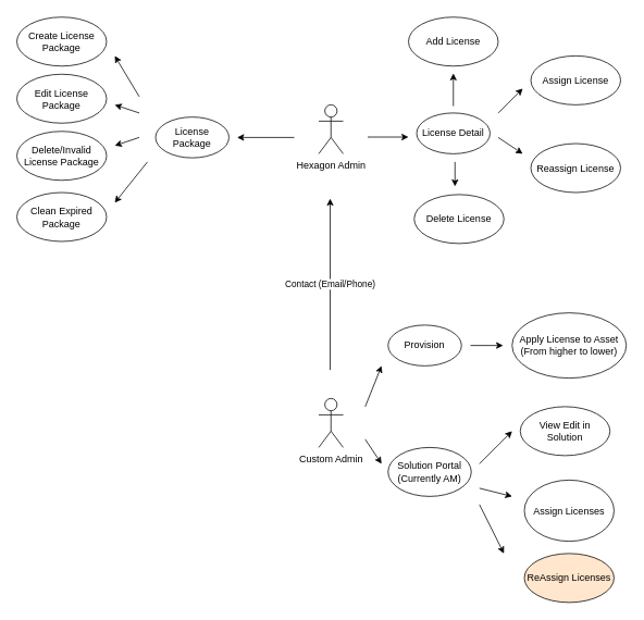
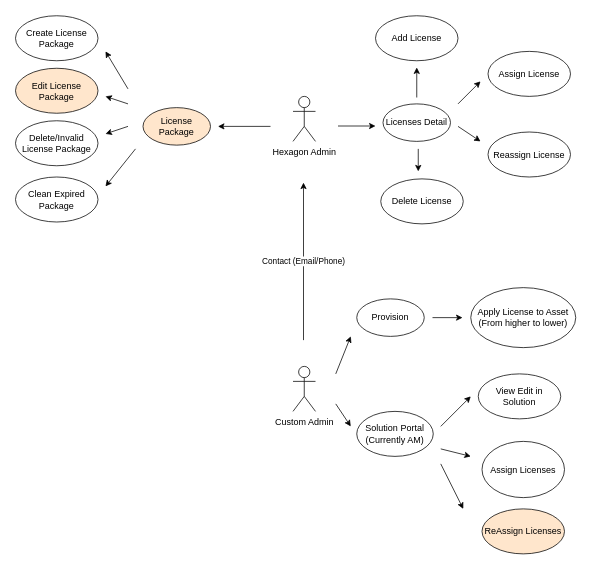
- <mxCell id="12" value="Edit License Package" style="ellipse;whiteSpace=wrap;html=1;" parent="1" vertex="1"><mxGeometry x="20" y="90.5" width="110" height="60" as="geometry" /></mxCell>
+ <mxCell id="12" value="Edit License Package" style="ellipse;whiteSpace=wrap;html=1;fillColor=#ffe6cc;" parent="1" vertex="1"><mxGeometry x="20" y="90.5" width="110" height="60" as="geometry" /></mxCell>
- <mxCell id="6" value="License Detail" style="ellipse;whiteSpace=wrap;html=1;" parent="1" vertex="1"><mxGeometry x="510" y="138" width="90" height="50" as="geometry" /></mxCell>
+ <mxCell id="6" value="Licenses Detail" style="ellipse;whiteSpace=wrap;html=1;" parent="1" vertex="1"><mxGeometry x="510" y="138" width="90" height="50" as="geometry" /></mxCell>
- <mxCell id="4" value="License Package" style="ellipse;whiteSpace=wrap;html=1;" parent="1" vertex="1"><mxGeometry x="190" y="143" width="90" height="50" as="geometry" /></mxCell>
+ <mxCell id="4" value="License Package" style="ellipse;whiteSpace=wrap;html=1;fillColor=#ffe6cc;" parent="1" vertex="1"><mxGeometry x="190" y="143" width="90" height="50" as="geometry" /></mxCell>
